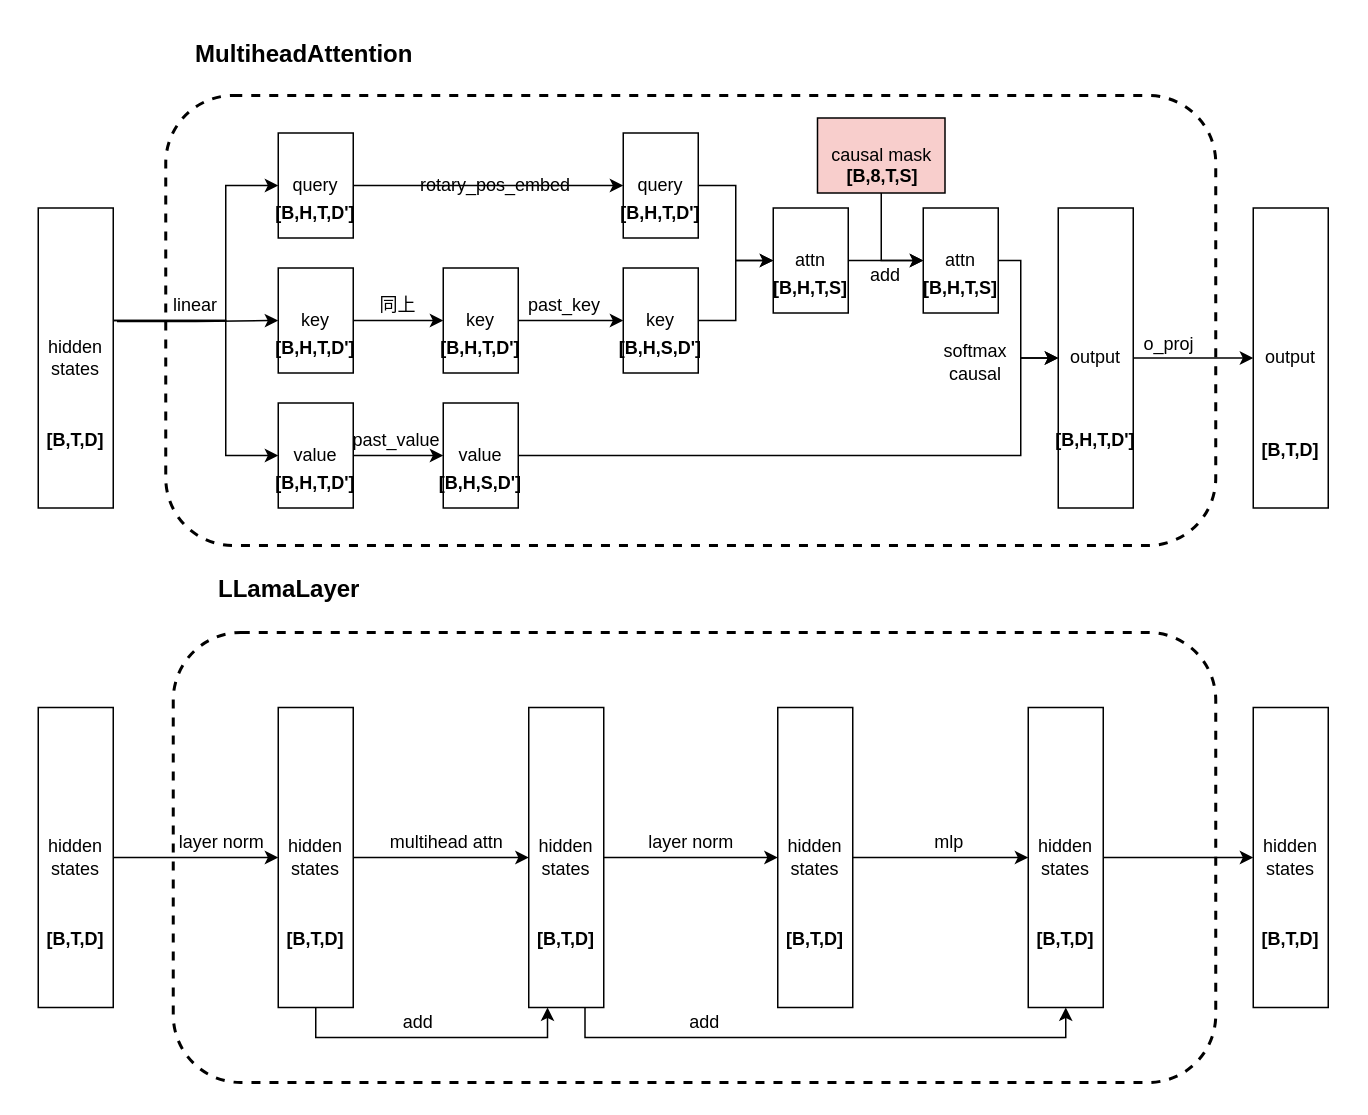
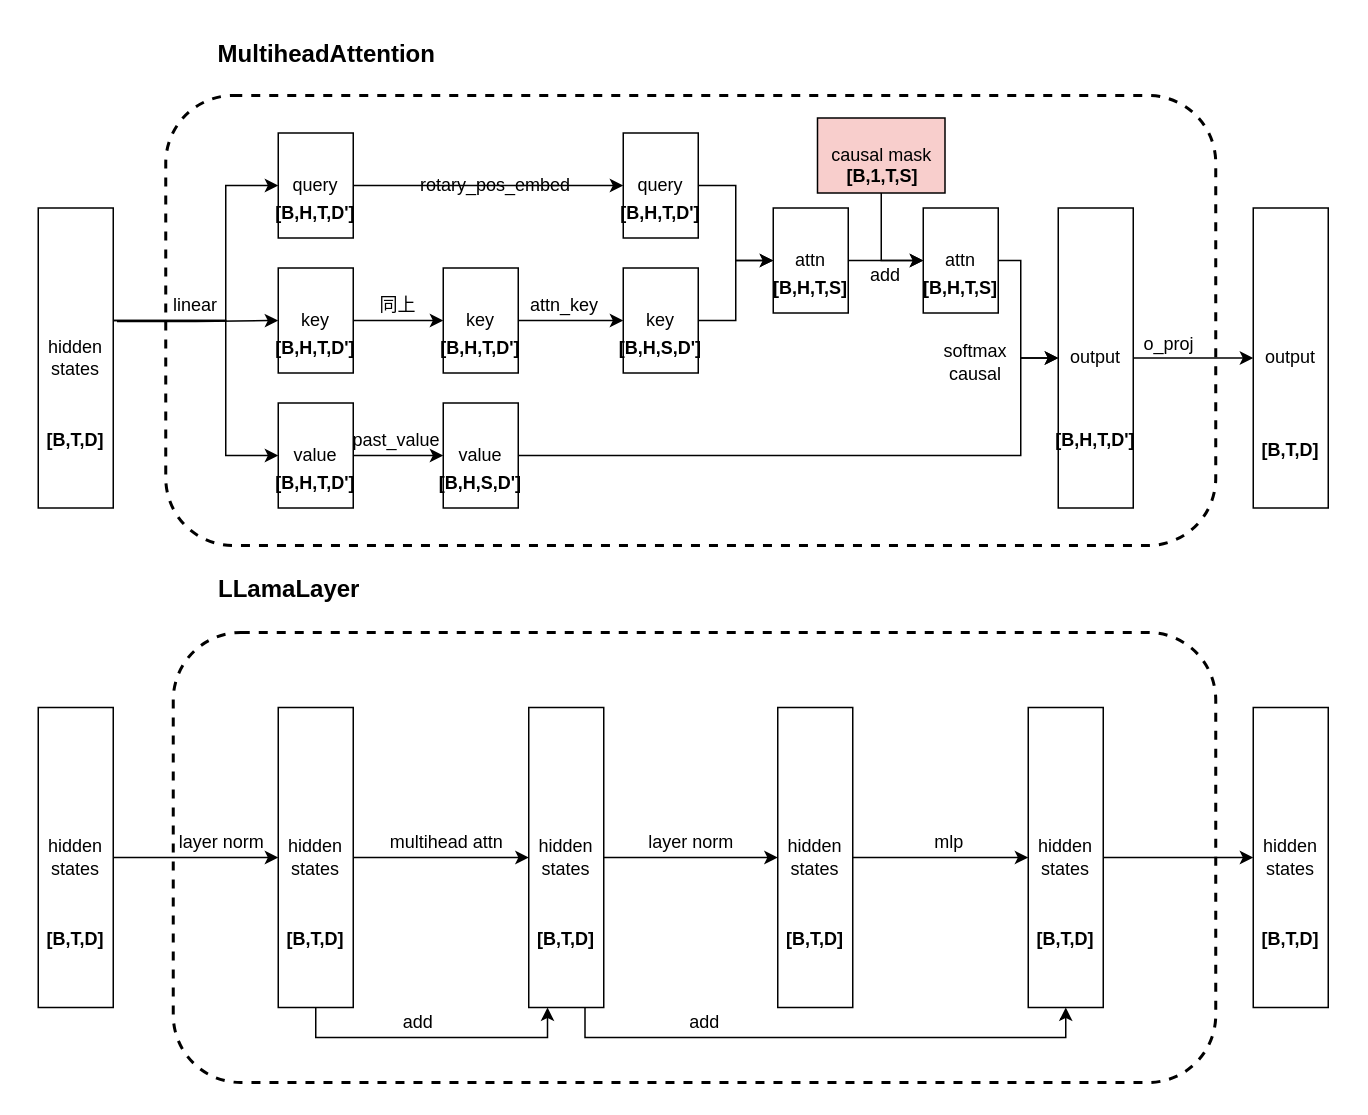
- <mxCell id="63" value="MultiheadAttention" style="text;html=1;strokeColor=none;fillColor=none;align=center;verticalAlign=middle;whiteSpace=wrap;rounded=0;fontStyle=1;fontSize=16;" parent="1" vertex="1"><mxGeometry x="115" y="20" width="175" height="30" as="geometry" /></mxCell>
+ <mxCell id="63" value="MultiheadAttention" style="text;html=1;strokeColor=none;fillColor=none;align=center;verticalAlign=middle;whiteSpace=wrap;rounded=0;fontStyle=1;fontSize=16;" parent="1" vertex="1"><mxGeometry x="130" y="20" width="175" height="30" as="geometry" /></mxCell>
- <mxCell id="50" value="[B,8,T,S]" style="text;html=1;strokeColor=none;fillColor=none;align=center;verticalAlign=middle;whiteSpace=wrap;rounded=0;fontStyle=1" parent="48" vertex="1"><mxGeometry x="8" y="31.818" width="60" height="13.636" as="geometry" /></mxCell>
+ <mxCell id="50" value="[B,1,T,S]" style="text;html=1;strokeColor=none;fillColor=none;align=center;verticalAlign=middle;whiteSpace=wrap;rounded=0;fontStyle=1" parent="48" vertex="1"><mxGeometry x="8" y="31.818" width="60" height="13.636" as="geometry" /></mxCell>
- <mxCell id="32" value="past_key" style="text;html=1;strokeColor=none;fillColor=none;align=center;verticalAlign=middle;whiteSpace=wrap;rounded=0;" parent="1" vertex="1"><mxGeometry x="346" y="188" width="60" height="30" as="geometry" /></mxCell>
+ <mxCell id="32" value="attn_key" style="text;html=1;strokeColor=none;fillColor=none;align=center;verticalAlign=middle;whiteSpace=wrap;rounded=0;" parent="1" vertex="1"><mxGeometry x="346" y="188" width="60" height="30" as="geometry" /></mxCell>
